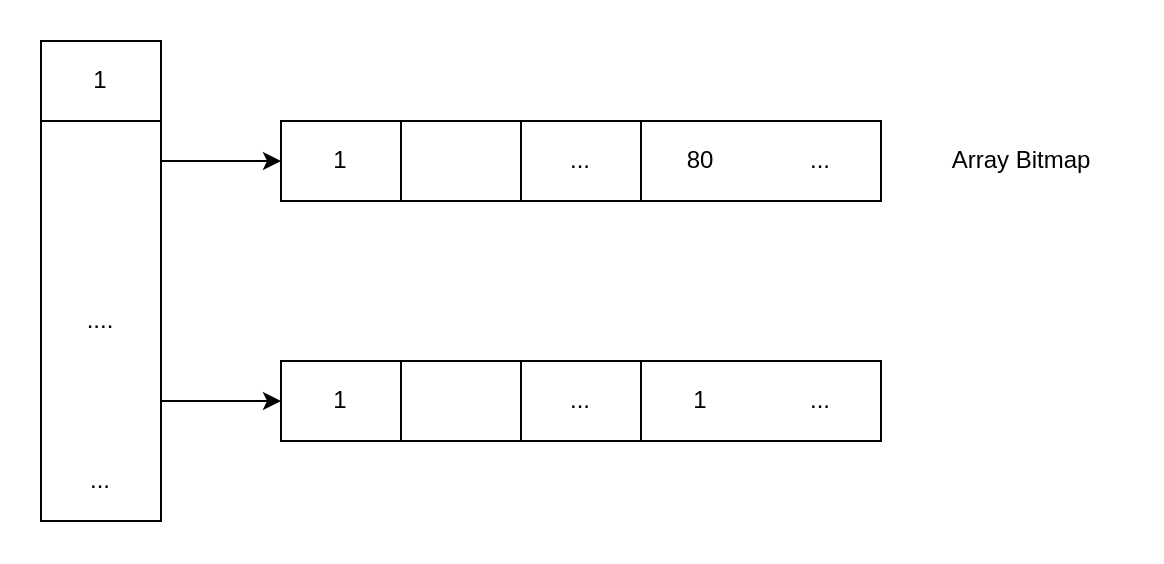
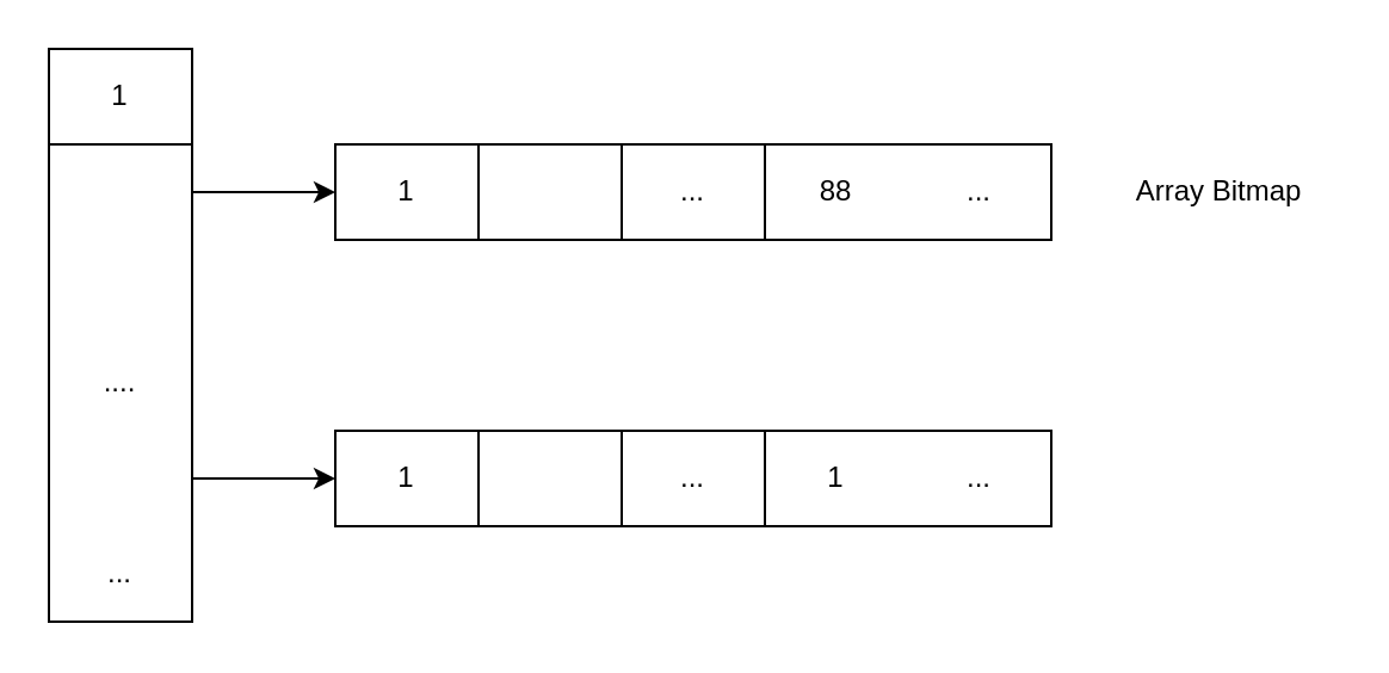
- <mxCell id="16" value="80" style="shape=partialRectangle;html=1;whiteSpace=wrap;connectable=0;fillColor=none;top=0;left=0;bottom=0;right=0;overflow=hidden;" vertex="1" parent="13"><mxGeometry x="180" width="60" height="40" as="geometry" /></mxCell>
+ <mxCell id="16" value="88" style="shape=partialRectangle;html=1;whiteSpace=wrap;connectable=0;fillColor=none;top=0;left=0;bottom=0;right=0;overflow=hidden;" vertex="1" parent="13"><mxGeometry x="180" width="60" height="40" as="geometry" /></mxCell>
